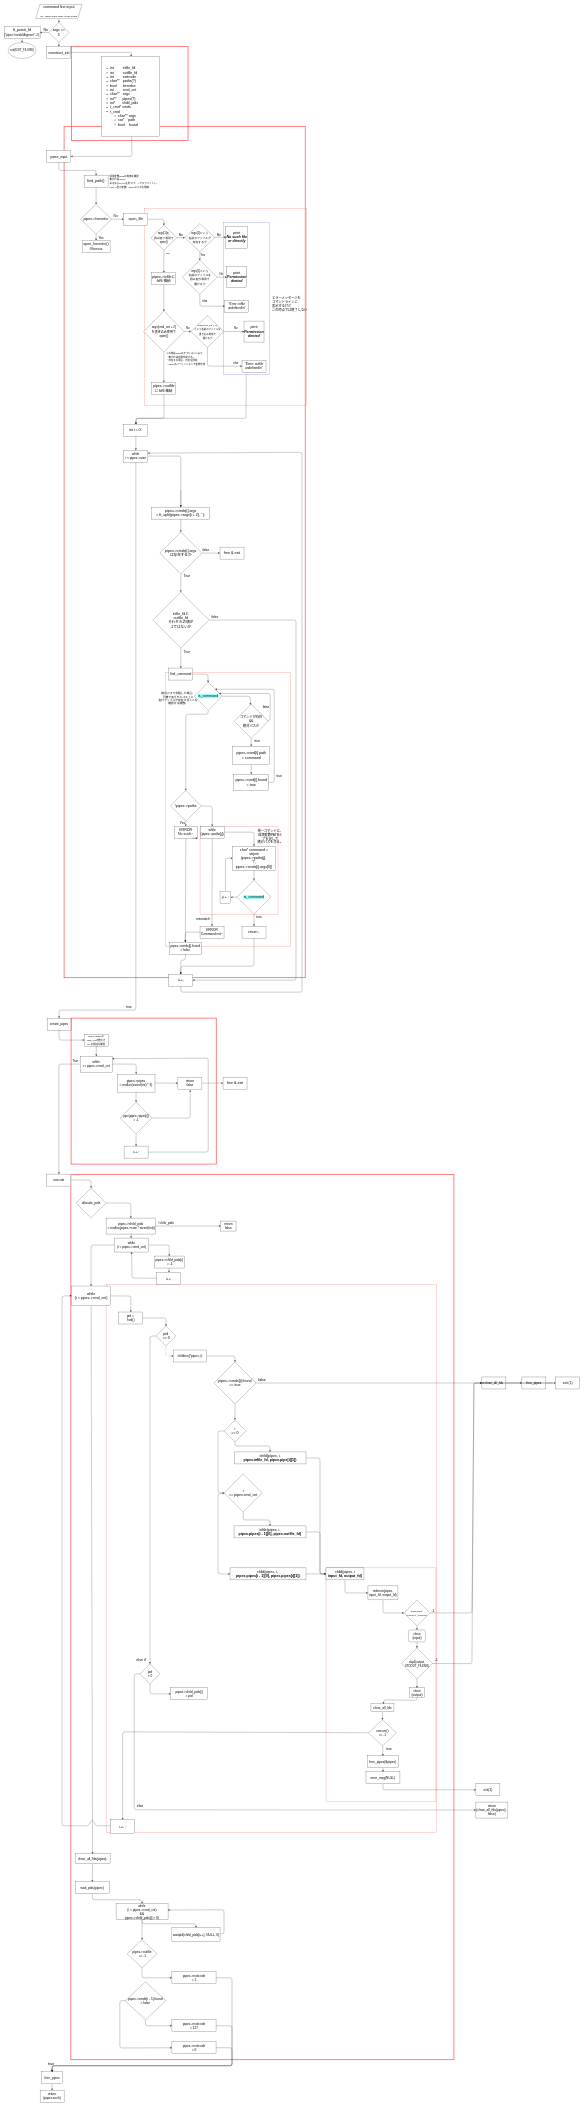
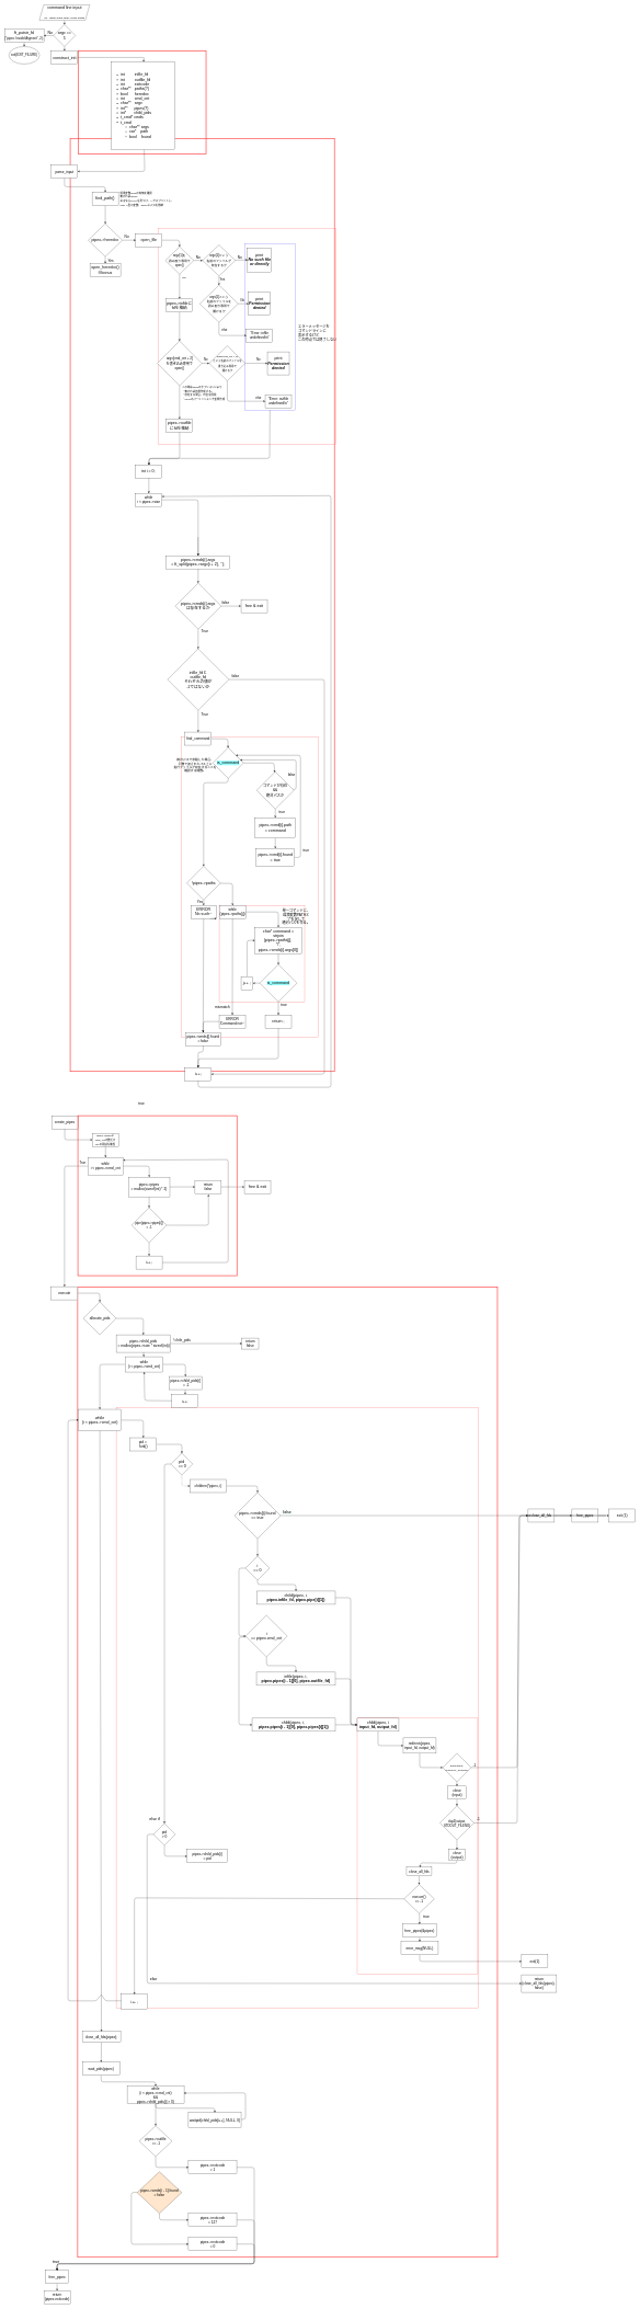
- <mxCell id="77" style="edgeStyle=none;html=1;fontSize=16;entryX=0.5;entryY=0;entryDx=0;entryDy=0;" parent="1" source="78" target="97" edge="1"><mxGeometry relative="1" as="geometry"><mxPoint x="679" y="3030" as="targetPoint" /><Array as="points"><mxPoint x="679" y="5050" /><mxPoint x="295" y="5050" /></Array></mxGeometry></mxCell>
- <mxCell id="232" value="close&lt;br&gt;(input)" style="whiteSpace=wrap;html=1;fontSize=16;rounded=1;" parent="1" vertex="1"><mxGeometry x="2042.5" y="8150" width="85" height="60" as="geometry" /></mxCell>
+ <mxCell id="232" value="close&lt;br&gt;(input)" style="whiteSpace=wrap;html=1;fontSize=16;rounded=0;" parent="1" vertex="1"><mxGeometry x="2042.5" y="8150" width="85" height="60" as="geometry" /></mxCell>
- <mxCell id="264" value="pipex-&amp;gt;cmds[i - 1].found&lt;br&gt;= false" style="rhombus;whiteSpace=wrap;html=1;fontSize=16;rounded=0;aspect=fixed;" parent="1" vertex="1"><mxGeometry x="625.43" y="9910" width="203.57" height="190" as="geometry" /></mxCell>
+ <mxCell id="264" value="pipex-&amp;gt;cmds[i - 1].found&lt;br&gt;= false" style="rhombus;whiteSpace=wrap;html=1;fontSize=16;rounded=0;aspect=fixed;fillColor=#ffe6cc;" parent="1" vertex="1"><mxGeometry x="625.43" y="9910" width="203.57" height="190" as="geometry" /></mxCell>
- <mxCell id="252" value="return&lt;br&gt;(pipex.such)" style="whiteSpace=wrap;html=1;fontSize=16;strokeColor=#000000;fontColor=#000000;rounded=0;labelBackgroundColor=#FFFFFF;labelBorderColor=none;strokeWidth=1;" parent="1" vertex="1"><mxGeometry x="200" y="10453" width="120" height="60" as="geometry" /></mxCell>
+ <mxCell id="252" value="return&lt;br&gt;(pipex.exitcode)" style="whiteSpace=wrap;html=1;fontSize=16;strokeColor=#000000;fontColor=#000000;rounded=0;labelBackgroundColor=#FFFFFF;labelBorderColor=none;strokeWidth=1;" parent="1" vertex="1"><mxGeometry x="200" y="10453" width="120" height="60" as="geometry" /></mxCell>
